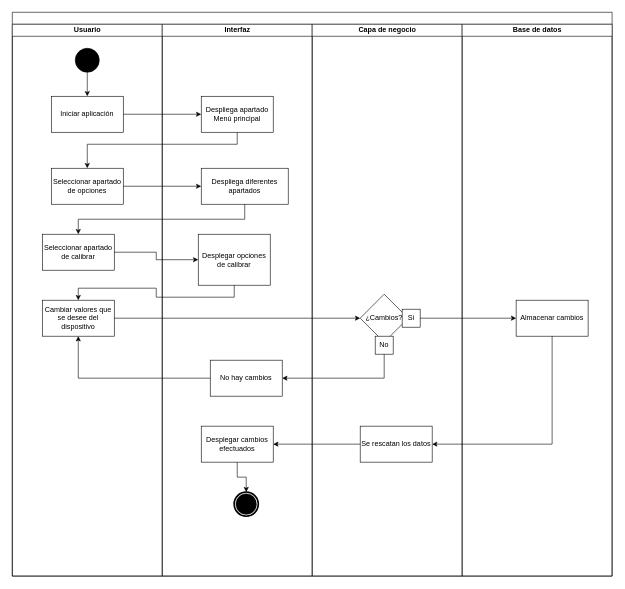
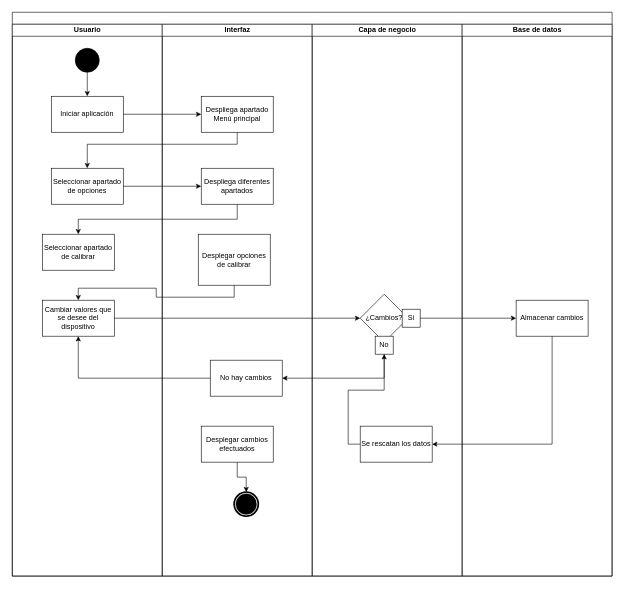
- <mxCell id="12" value="&lt;div&gt;Despliega diferentes apartados&lt;/div&gt;" style="whiteSpace=wrap;html=1;rounded=0;" vertex="1" parent="10"><mxGeometry x="65" y="240" width="145" height="60" as="geometry" /></mxCell>
+ <mxCell id="12" value="&lt;div&gt;Despliega diferentes apartados&lt;/div&gt;" style="whiteSpace=wrap;html=1;rounded=0;" vertex="1" parent="10"><mxGeometry x="65" y="240" width="120" height="60" as="geometry" /></mxCell>
- <mxCell id="29" style="edgeStyle=orthogonalEdgeStyle;rounded=0;orthogonalLoop=1;jettySize=auto;html=1;exitX=1;exitY=0.5;exitDx=0;exitDy=0;entryX=0;entryY=0.5;entryDx=0;entryDy=0;" edge="1" parent="2" source="8" target="13"><mxGeometry relative="1" as="geometry" /></mxCell>
- <mxCell id="36" style="edgeStyle=orthogonalEdgeStyle;rounded=0;orthogonalLoop=1;jettySize=auto;html=1;exitX=0;exitY=0.5;exitDx=0;exitDy=0;entryX=1;entryY=0.5;entryDx=0;entryDy=0;" edge="1" parent="2" source="19" target="17"><mxGeometry relative="1" as="geometry" /></mxCell>
+ <mxCell id="36" style="edgeStyle=orthogonalEdgeStyle;rounded=0;orthogonalLoop=1;jettySize=auto;html=1;exitX=0;exitY=0.5;exitDx=0;exitDy=0;" edge="1" parent="2" source="19" target="22"><mxGeometry relative="1" as="geometry" /></mxCell>
